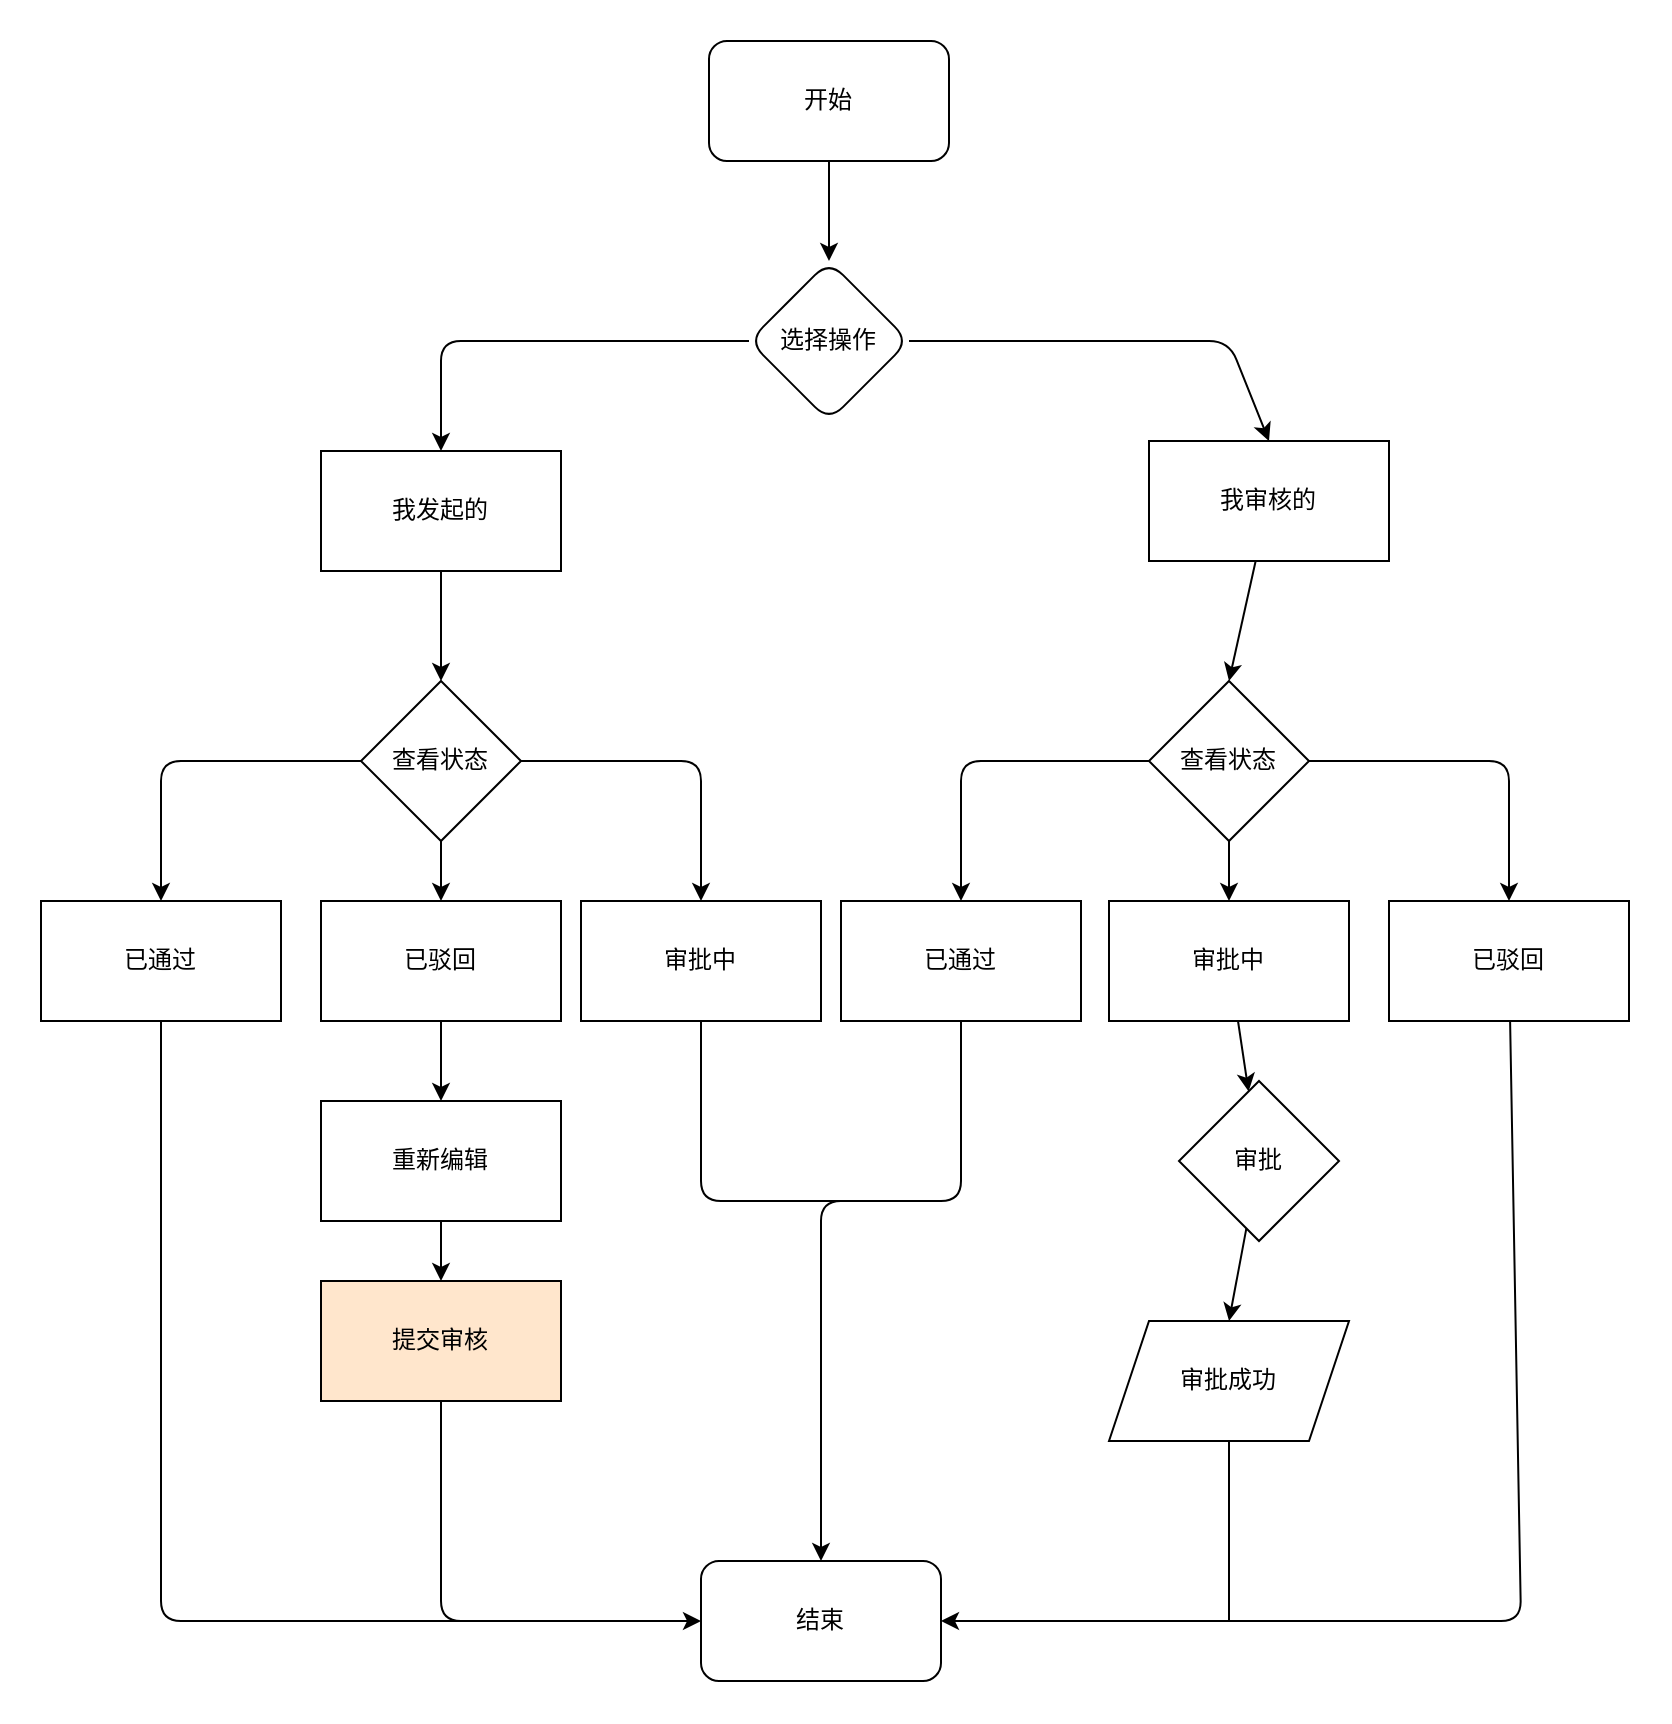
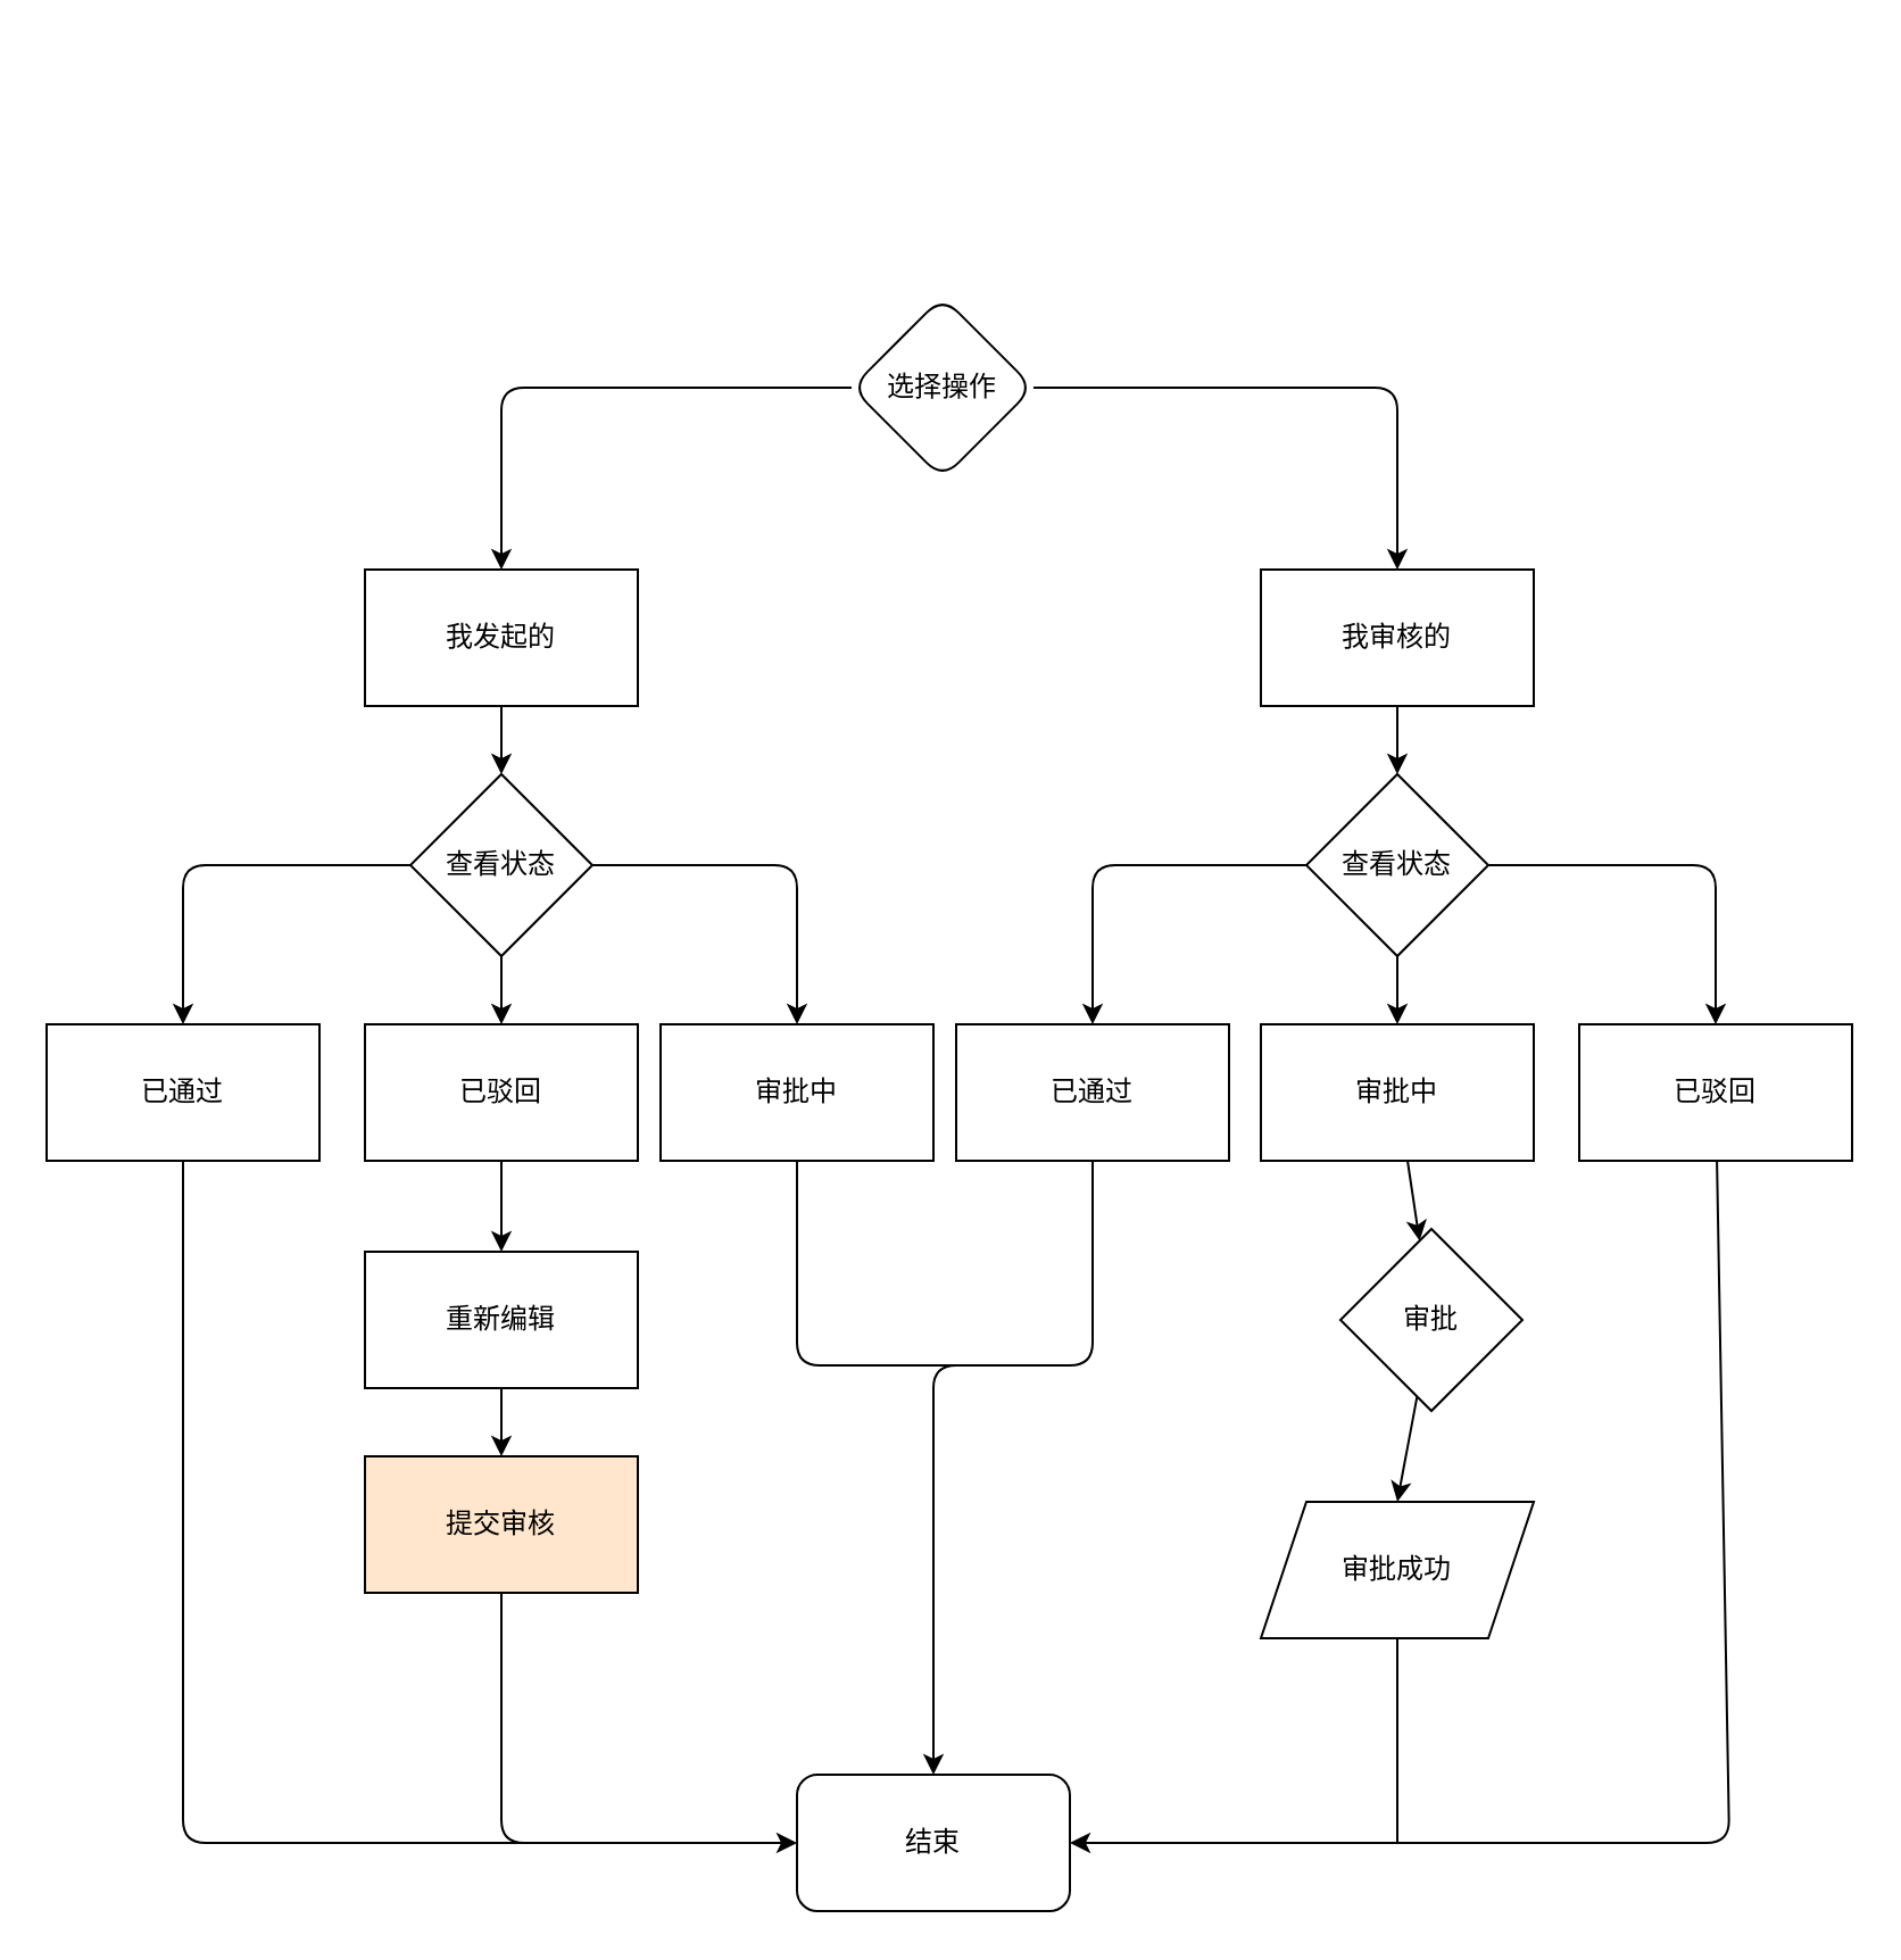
- <mxCell id="3" value="开始" style="rounded=1;whiteSpace=wrap;html=1;" vertex="1" parent="1"><mxGeometry x="354" y="20" width="120" height="60" as="geometry" /></mxCell>
- <mxCell id="2" value="" style="edgeStyle=none;html=1;" edge="1" parent="1" source="3" target="5"><mxGeometry relative="1" as="geometry" /></mxCell>
- <mxCell id="10" value="我审核的" style="rounded=0;whiteSpace=wrap;html=1;" vertex="1" parent="1"><mxGeometry x="574" y="220" width="120" height="60" as="geometry" /></mxCell>
+ <mxCell id="10" value="我审核的" style="rounded=0;whiteSpace=wrap;html=1;" vertex="1" parent="1"><mxGeometry x="554" y="250" width="120" height="60" as="geometry" /></mxCell>
- <mxCell id="7" value="我发起的" style="rounded=0;whiteSpace=wrap;html=1;" vertex="1" parent="1"><mxGeometry x="160" y="225" width="120" height="60" as="geometry" /></mxCell>
+ <mxCell id="7" value="我发起的" style="rounded=0;whiteSpace=wrap;html=1;" vertex="1" parent="1"><mxGeometry x="160" y="250" width="120" height="60" as="geometry" /></mxCell>
